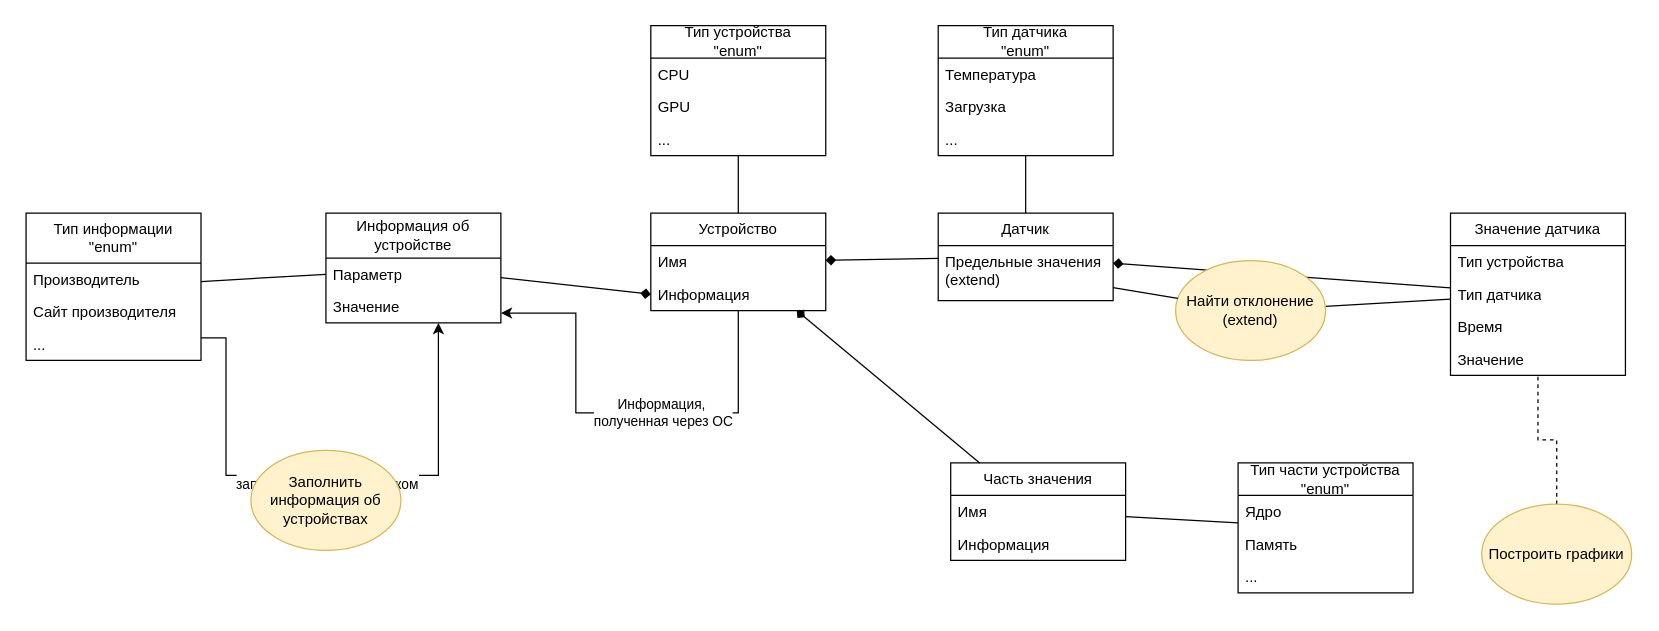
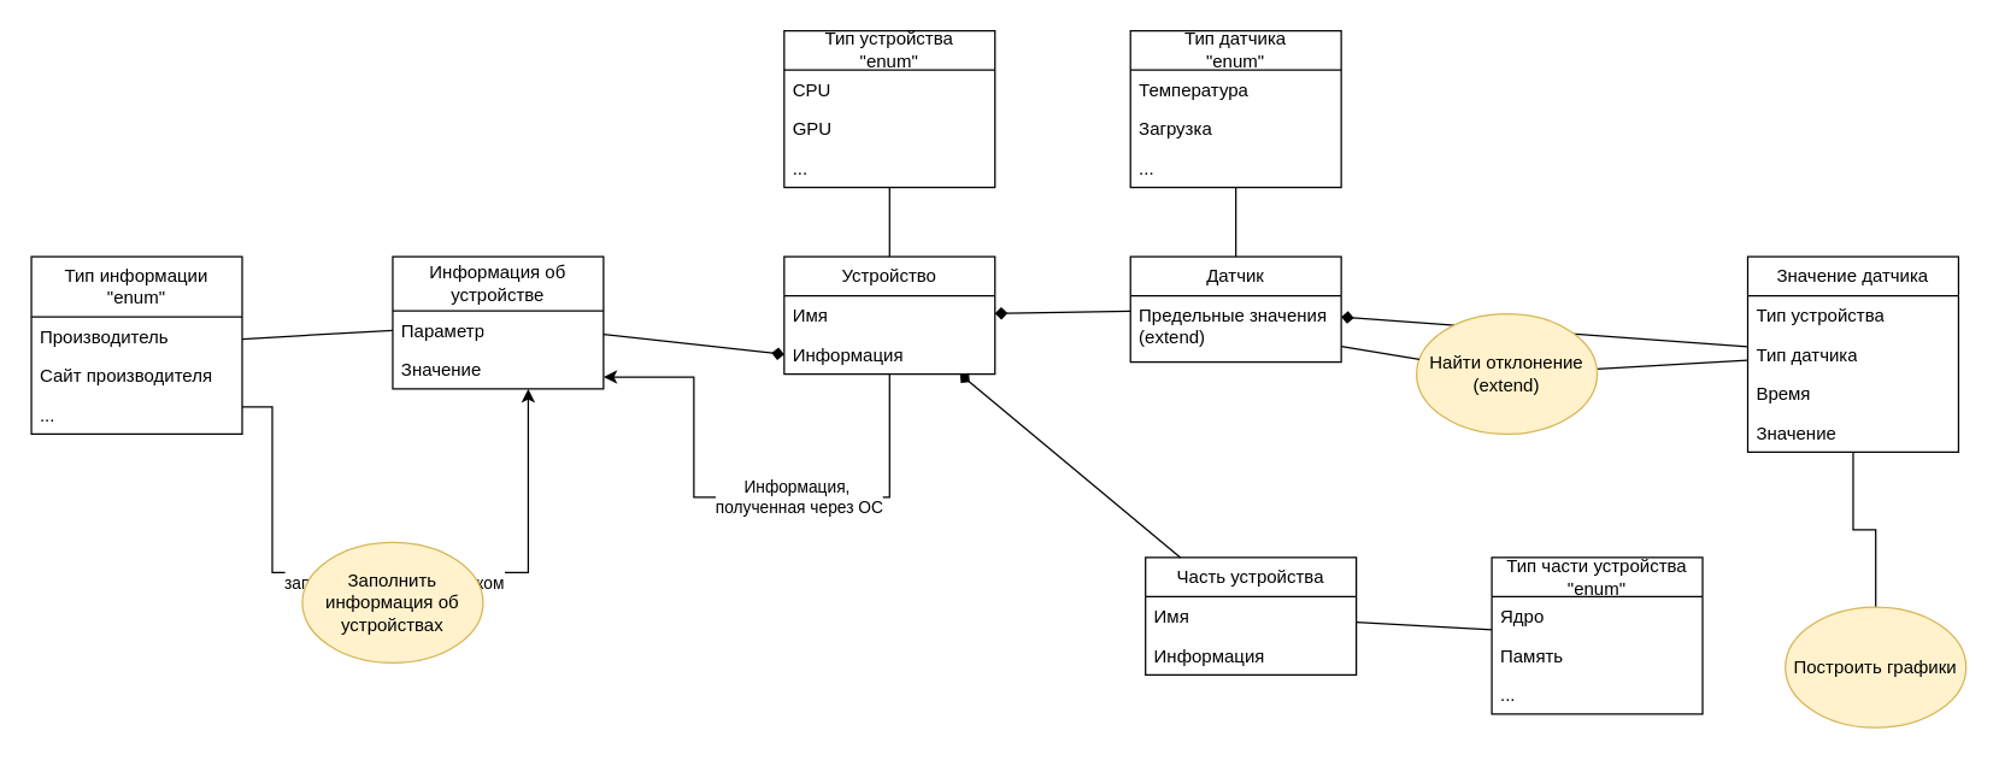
- <mxCell id="43" style="edgeStyle=orthogonalEdgeStyle;rounded=0;orthogonalLoop=1;jettySize=auto;html=1;endArrow=none;endFill=0;dashed=1;" edge="1" parent="1" source="44" target="38"><mxGeometry relative="1" as="geometry" /></mxCell>
+ <mxCell id="43" style="edgeStyle=orthogonalEdgeStyle;rounded=0;orthogonalLoop=1;jettySize=auto;html=1;endArrow=none;endFill=0;" edge="1" parent="1" source="44" target="38"><mxGeometry relative="1" as="geometry" /></mxCell>
- <mxCell id="30" value="Часть значения" style="swimlane;fontStyle=0;childLayout=stackLayout;horizontal=1;startSize=26;fillColor=none;horizontalStack=0;resizeParent=1;resizeParentMax=0;resizeLast=0;collapsible=1;marginBottom=0;whiteSpace=wrap;html=1;" vertex="1" parent="1"><mxGeometry x="760" y="370" width="140" height="78" as="geometry" /></mxCell>
+ <mxCell id="30" value="Часть устройства" style="swimlane;fontStyle=0;childLayout=stackLayout;horizontal=1;startSize=26;fillColor=none;horizontalStack=0;resizeParent=1;resizeParentMax=0;resizeLast=0;collapsible=1;marginBottom=0;whiteSpace=wrap;html=1;" vertex="1" parent="1"><mxGeometry x="760" y="370" width="140" height="78" as="geometry" /></mxCell>
